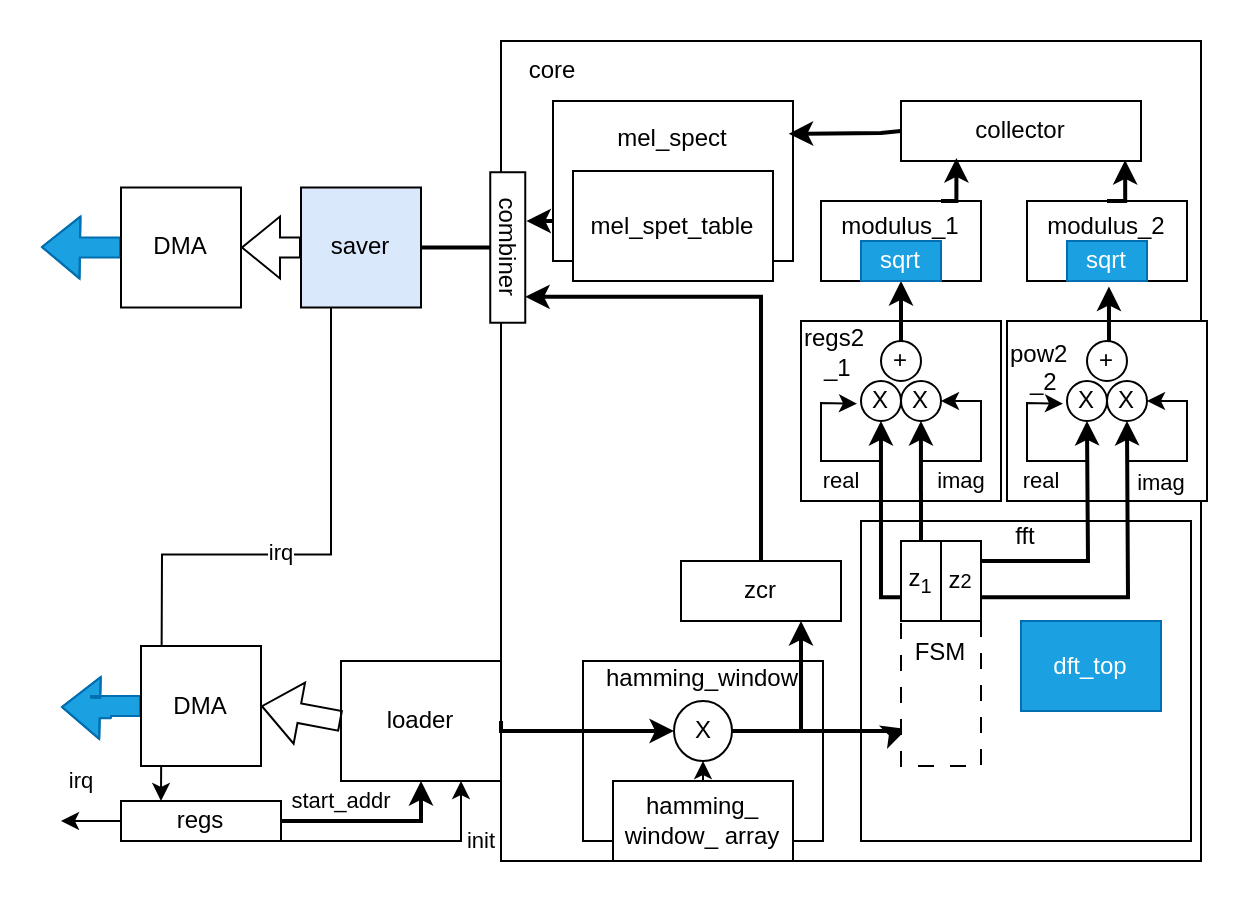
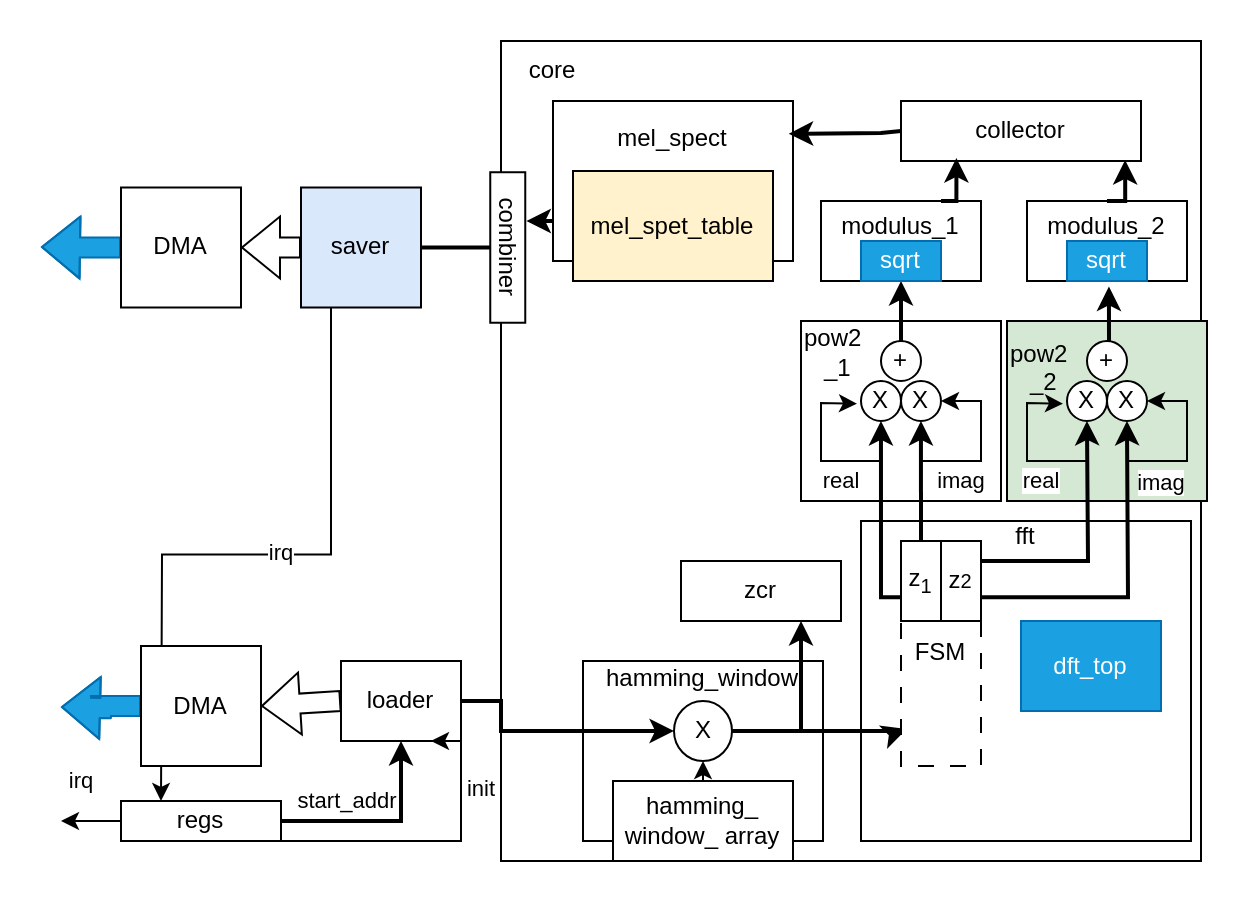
- <mxCell id="49" value="mel_spet_table" style="rounded=0;whiteSpace=wrap;html=1;" parent="1" vertex="1"><mxGeometry x="286" y="85" width="100" height="55" as="geometry" /></mxCell>
+ <mxCell id="49" value="mel_spet_table" style="rounded=0;whiteSpace=wrap;html=1;fillColor=#fff2cc;" parent="1" vertex="1"><mxGeometry x="286" y="85" width="100" height="55" as="geometry" /></mxCell>
- <mxCell id="61" style="edgeStyle=orthogonalEdgeStyle;rounded=0;orthogonalLoop=1;jettySize=auto;html=1;exitX=0.5;exitY=0;exitDx=0;exitDy=0;entryX=0.828;entryY=0.001;entryDx=0;entryDy=0;entryPerimeter=0;strokeWidth=2;" parent="1" source="30" target="53" edge="1"><mxGeometry relative="1" as="geometry" /></mxCell>
- <mxCell id="3" value="regs2&lt;br&gt;&amp;nbsp; &amp;nbsp;_1&lt;br&gt;&lt;br&gt;&lt;div&gt;&lt;br&gt;&lt;/div&gt;&lt;div&gt;&lt;br&gt;&lt;/div&gt;&lt;div&gt;&lt;br&gt;&lt;/div&gt;" style="rounded=0;whiteSpace=wrap;html=1;align=left;" parent="1" vertex="1"><mxGeometry x="400" y="160" width="100" height="90" as="geometry" /></mxCell>
+ <mxCell id="3" value="pow2&lt;br&gt;&amp;nbsp; &amp;nbsp;_1&lt;br&gt;&lt;br&gt;&lt;div&gt;&lt;br&gt;&lt;/div&gt;&lt;div&gt;&lt;br&gt;&lt;/div&gt;&lt;div&gt;&lt;br&gt;&lt;/div&gt;" style="rounded=0;whiteSpace=wrap;html=1;align=left;" parent="1" vertex="1"><mxGeometry x="400" y="160" width="100" height="90" as="geometry" /></mxCell>
- <mxCell id="31" value="pow2&lt;br&gt;&amp;nbsp; &amp;nbsp;_2&lt;br&gt;&lt;div&gt;&lt;br&gt;&lt;/div&gt;&lt;div&gt;&lt;br&gt;&lt;/div&gt;&lt;div&gt;&lt;br&gt;&lt;/div&gt;" style="rounded=0;whiteSpace=wrap;html=1;align=left;" parent="1" vertex="1"><mxGeometry x="503" y="160" width="100" height="90" as="geometry" /></mxCell>
+ <mxCell id="31" value="pow2&lt;br&gt;&amp;nbsp; &amp;nbsp;_2&lt;br&gt;&lt;div&gt;&lt;br&gt;&lt;/div&gt;&lt;div&gt;&lt;br&gt;&lt;/div&gt;&lt;div&gt;&lt;br&gt;&lt;/div&gt;" style="rounded=0;whiteSpace=wrap;html=1;align=left;fillColor=#d5e8d4;" parent="1" vertex="1"><mxGeometry x="503" y="160" width="100" height="90" as="geometry" /></mxCell>
- <mxCell id="6" value="loader" style="rounded=0;whiteSpace=wrap;html=1;" parent="1" vertex="1"><mxGeometry x="170" y="330" width="80" height="60" as="geometry" /></mxCell>
+ <mxCell id="6" value="loader" style="rounded=0;whiteSpace=wrap;html=1;" parent="1" vertex="1"><mxGeometry x="170" y="330" width="60" height="40" as="geometry" /></mxCell>
